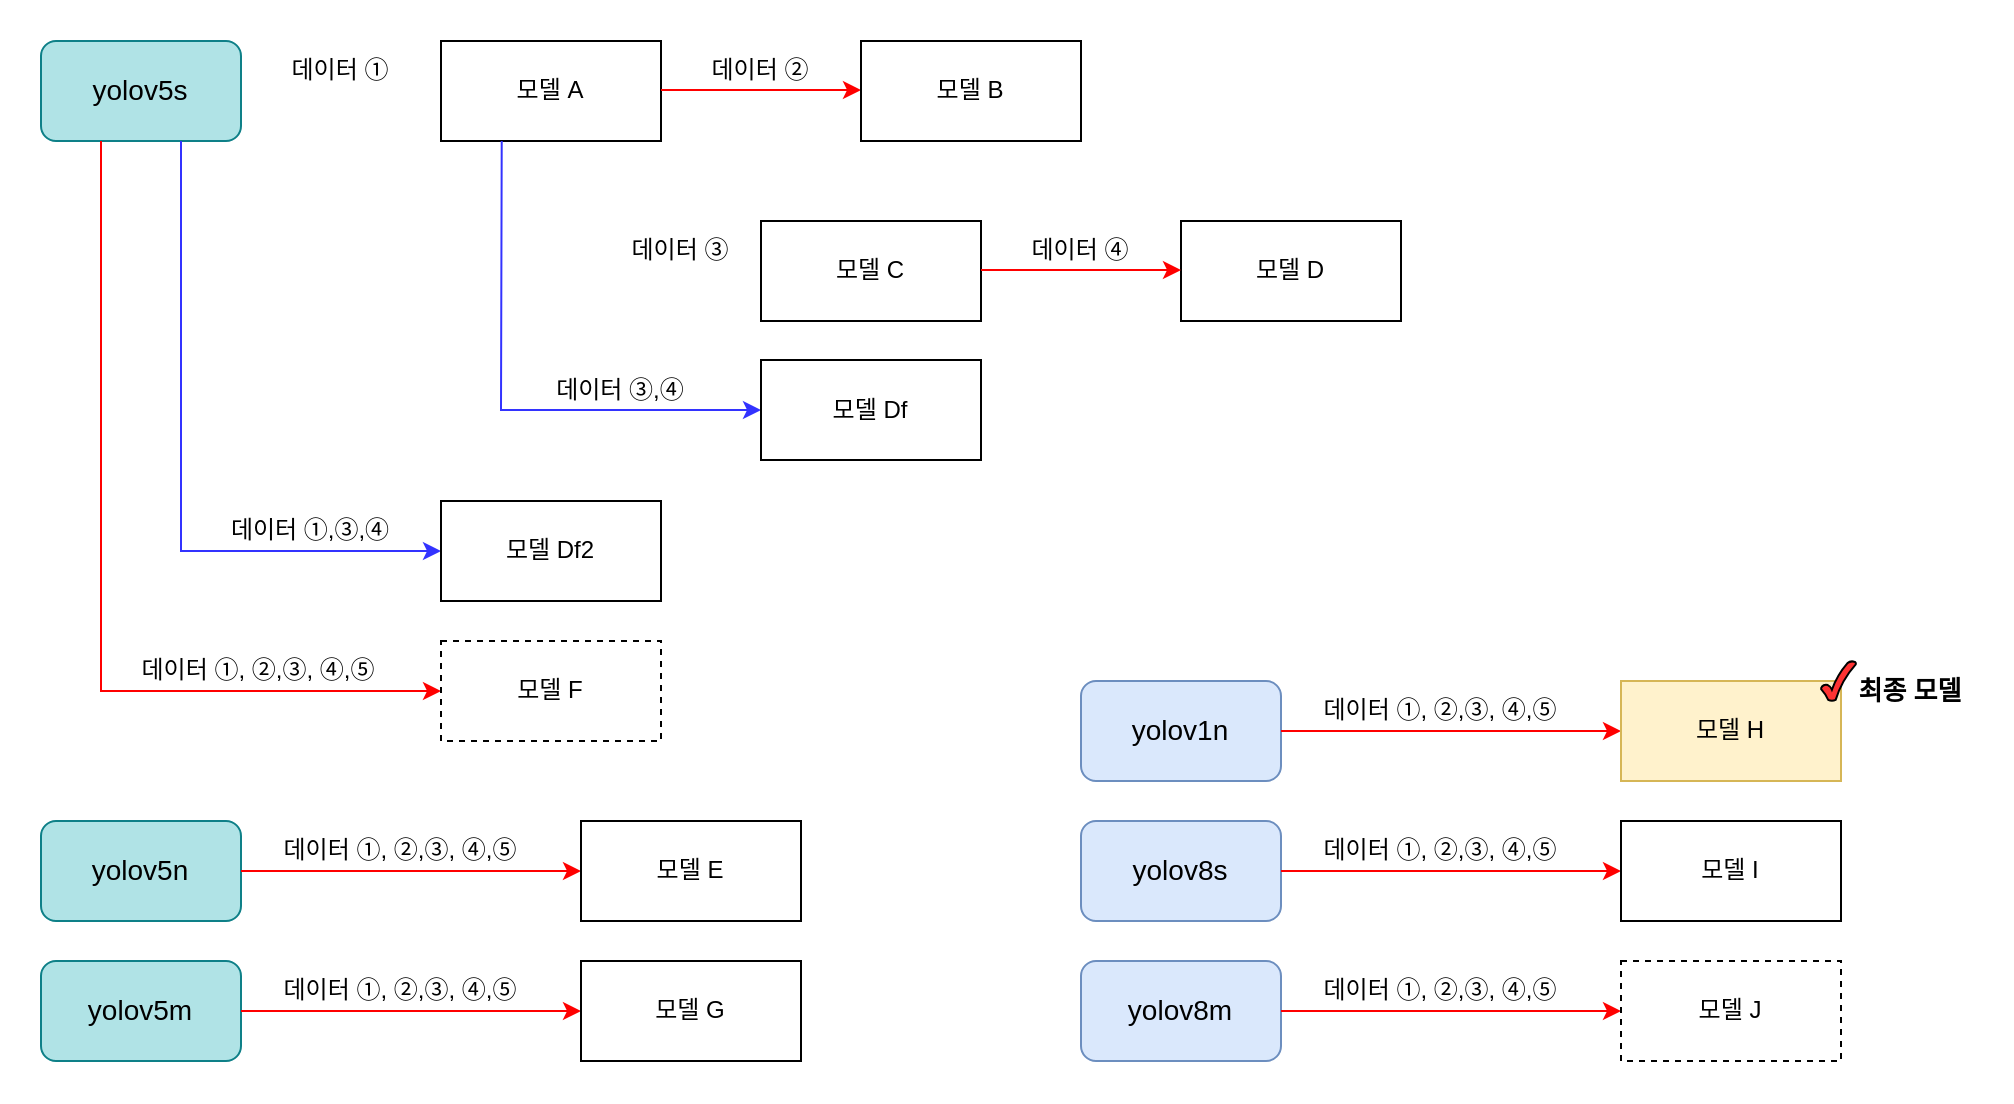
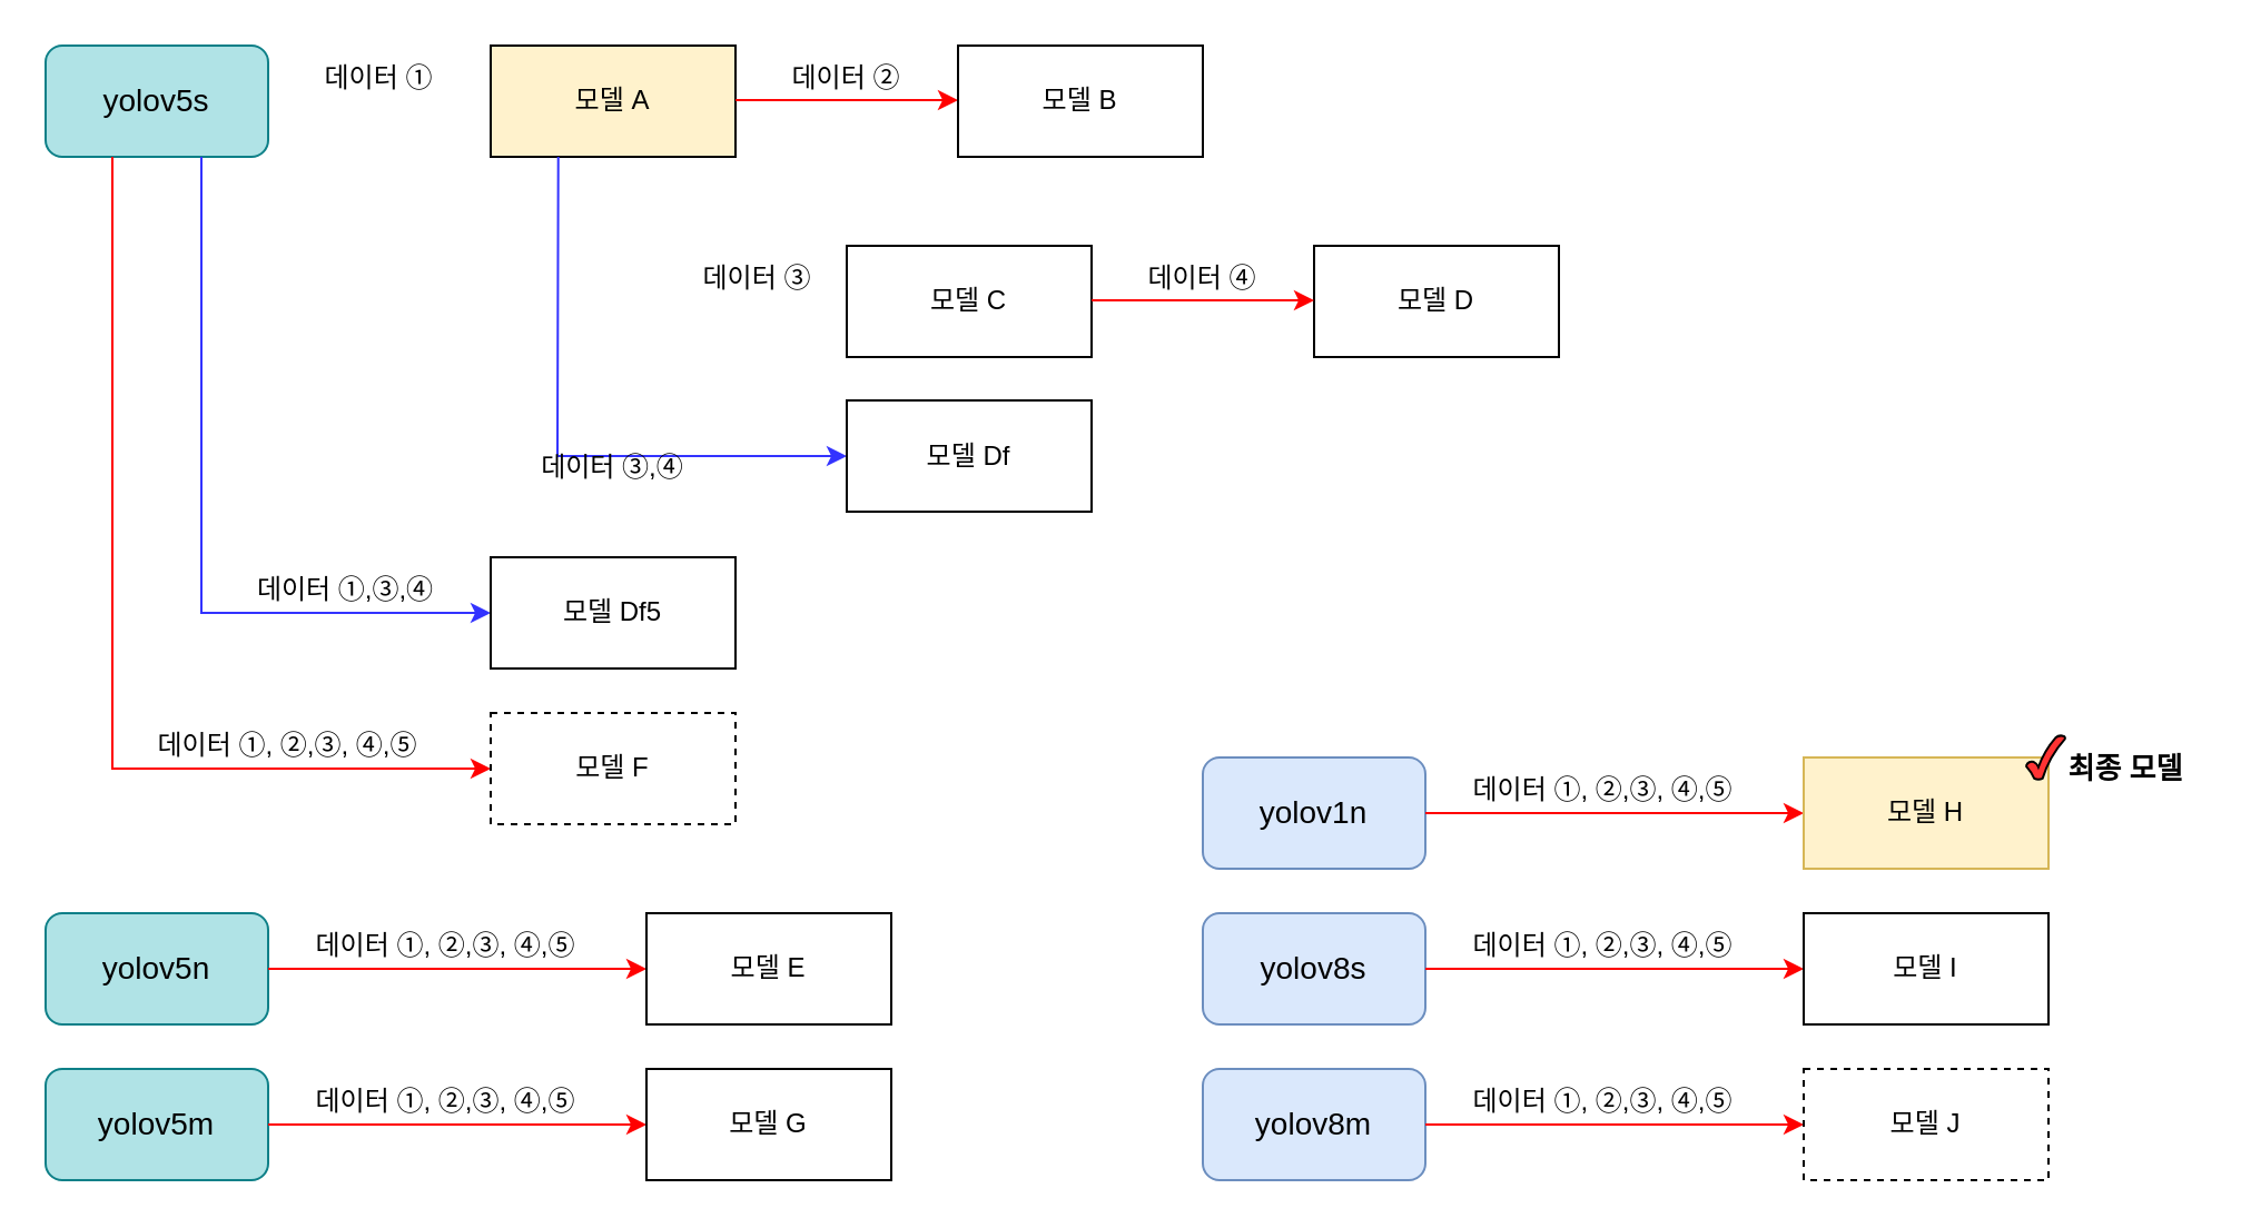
- <mxCell id="6" value="모델 A" style="rounded=0;whiteSpace=wrap;html=1;" parent="1" vertex="1"><mxGeometry x="220" y="20" width="110" height="50" as="geometry" /></mxCell>
+ <mxCell id="6" value="모델 A" style="rounded=0;whiteSpace=wrap;html=1;fillColor=#fff2cc;" parent="1" vertex="1"><mxGeometry x="220" y="20" width="110" height="50" as="geometry" /></mxCell>
- <mxCell id="15" value="데이터&amp;nbsp;③,④" style="text;html=1;strokeColor=none;fillColor=none;align=center;verticalAlign=middle;whiteSpace=wrap;rounded=0;" parent="1" vertex="1"><mxGeometry x="270" y="179.5" width="80" height="30" as="geometry" /></mxCell>
+ <mxCell id="15" value="데이터&amp;nbsp;③,④" style="text;html=1;strokeColor=none;fillColor=none;align=center;verticalAlign=middle;whiteSpace=wrap;rounded=0;" parent="1" vertex="1"><mxGeometry x="235" y="194.5" width="80" height="30" as="geometry" /></mxCell>
- <mxCell id="17" value="모델 Df2" style="rounded=0;whiteSpace=wrap;html=1;" parent="1" vertex="1"><mxGeometry x="220" y="250" width="110" height="50" as="geometry" /></mxCell>
+ <mxCell id="17" value="모델 Df5" style="rounded=0;whiteSpace=wrap;html=1;" parent="1" vertex="1"><mxGeometry x="220" y="250" width="110" height="50" as="geometry" /></mxCell>
